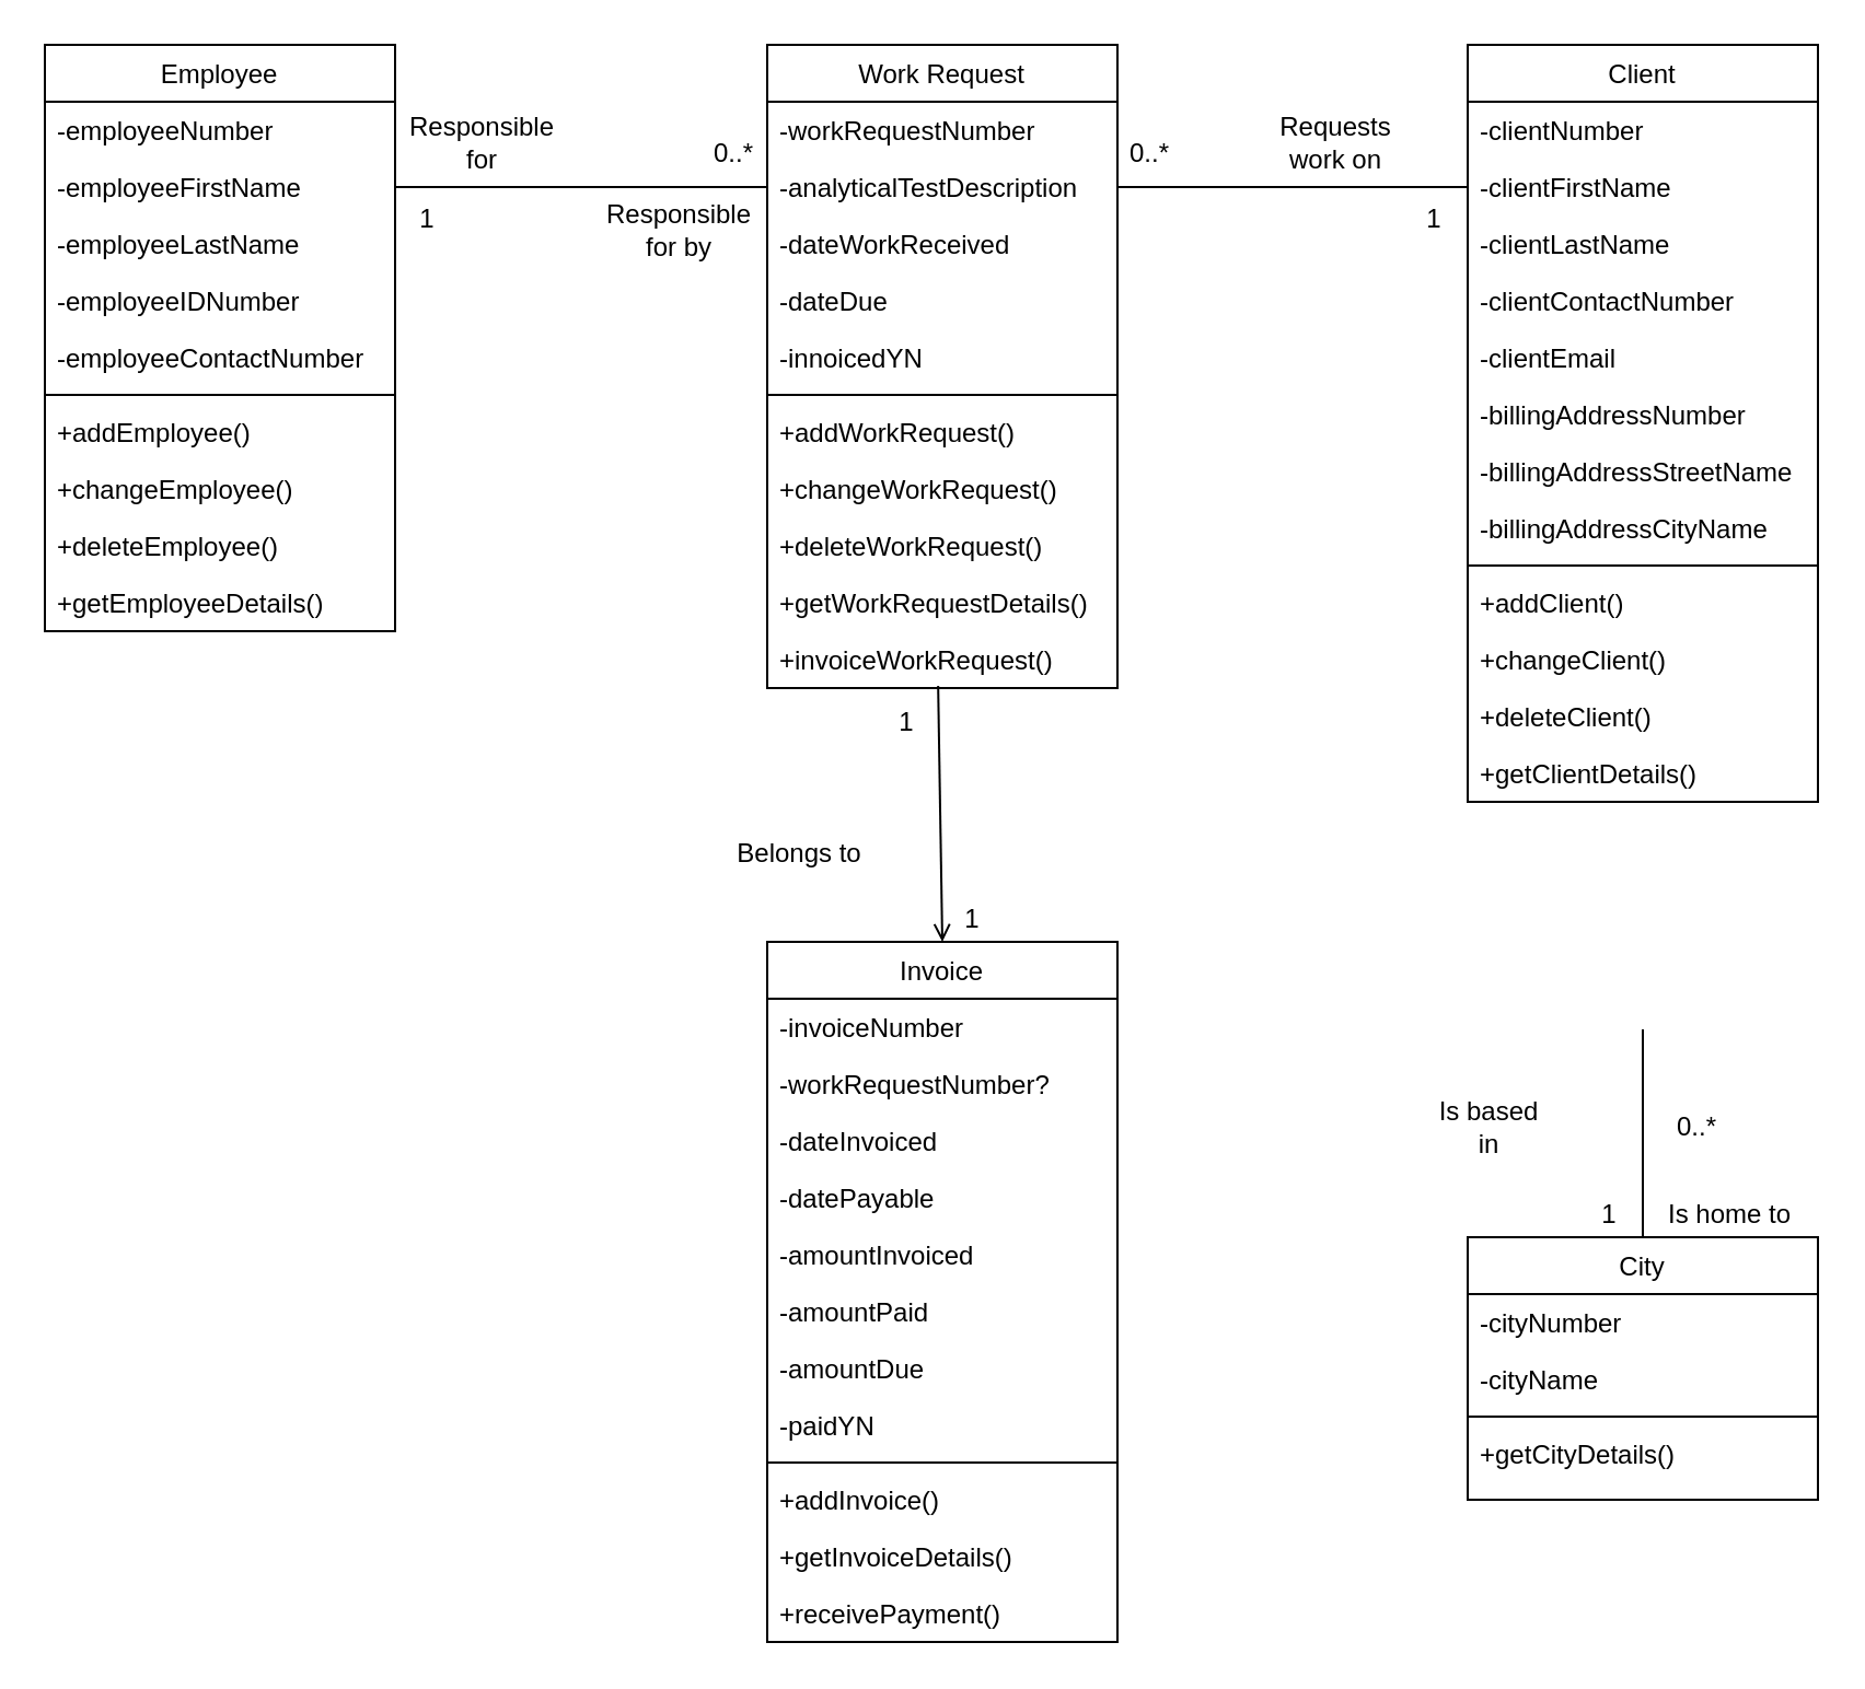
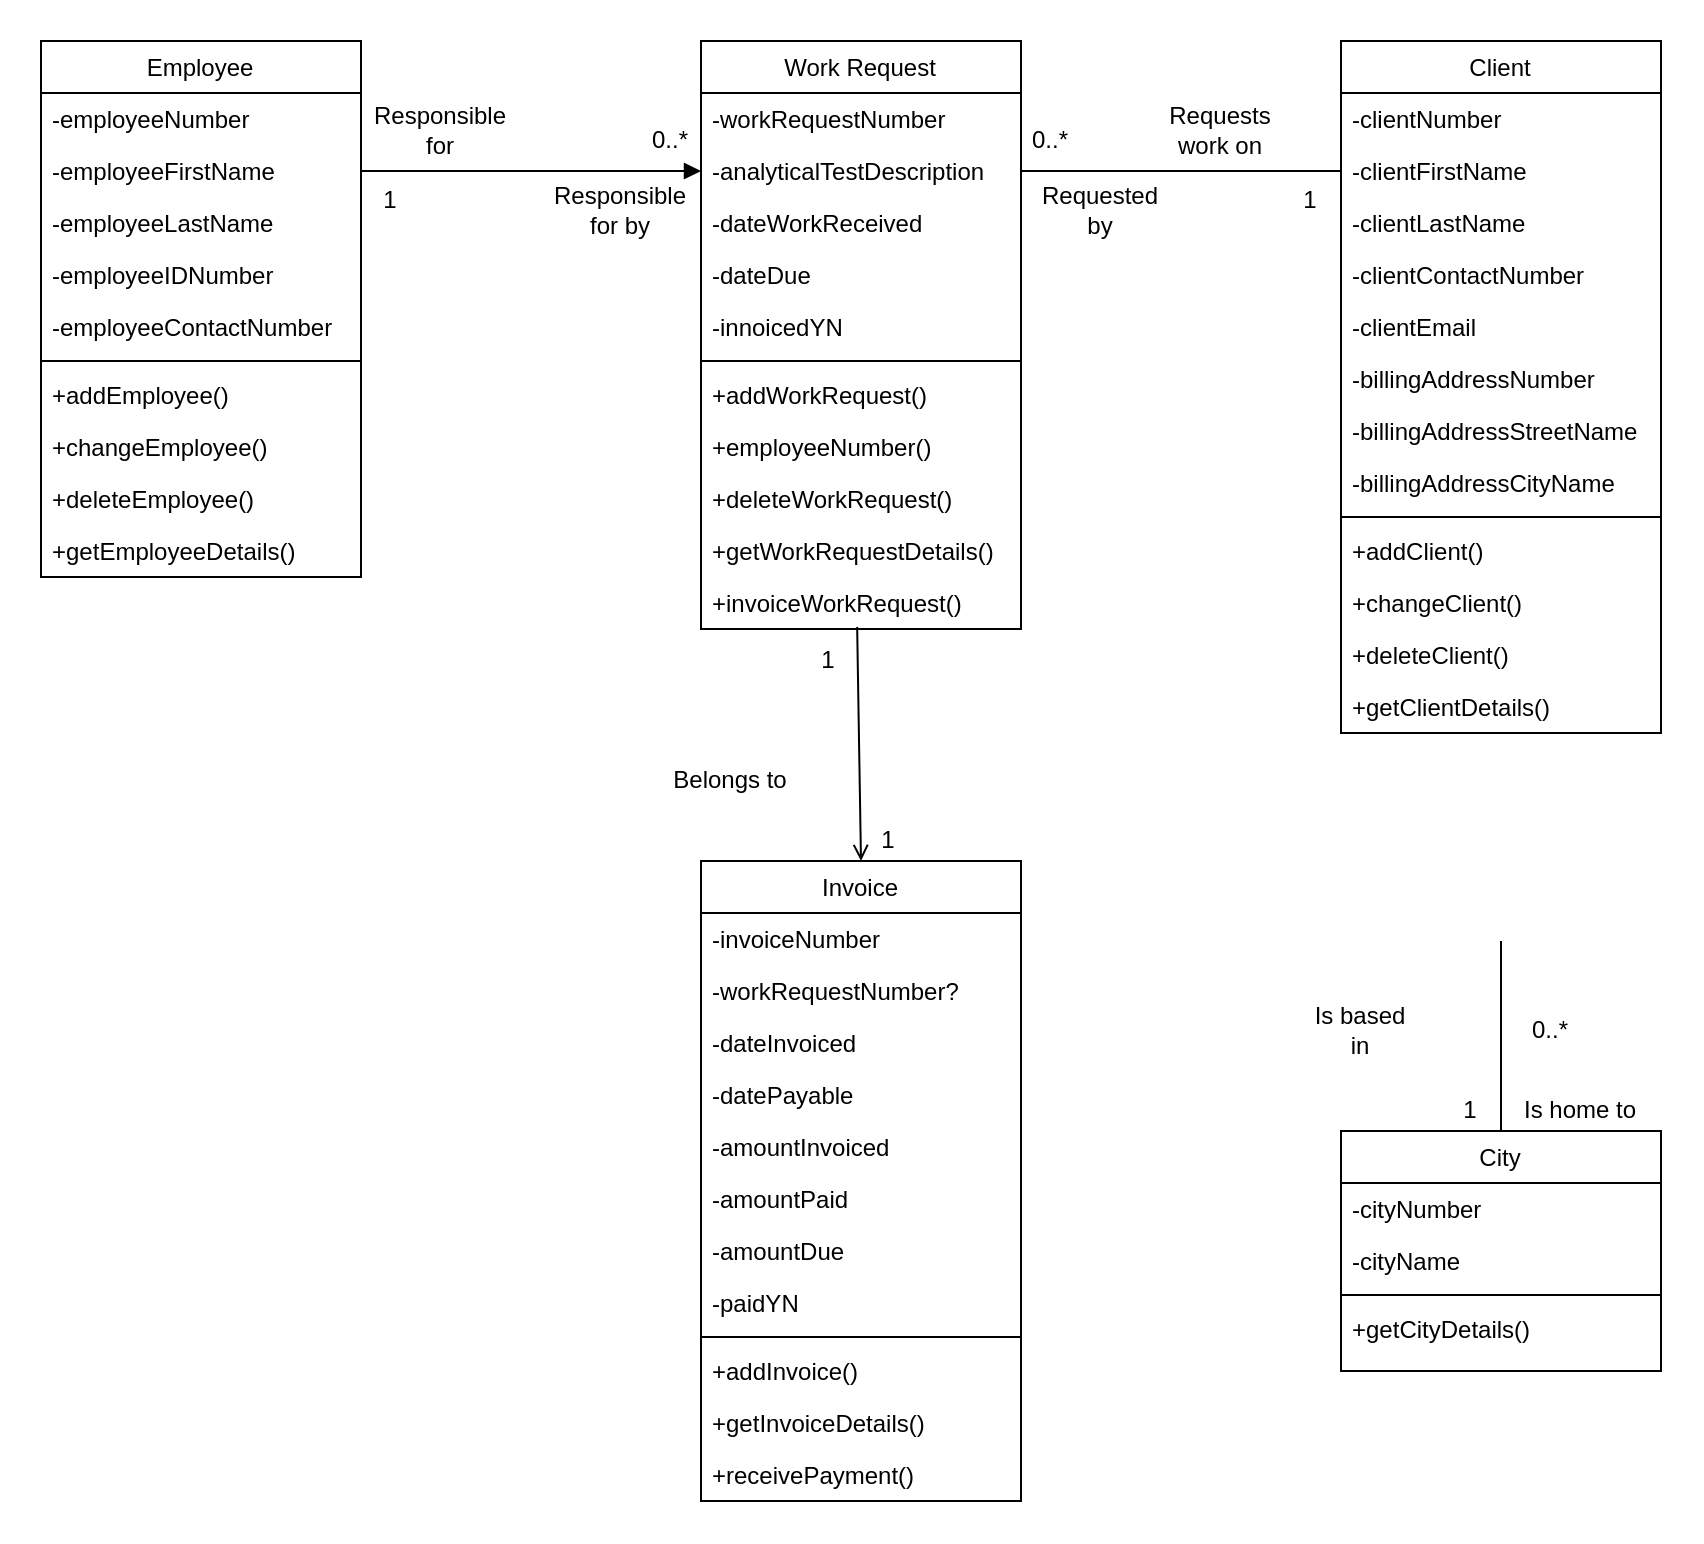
- <mxCell id="57" value="" style="endArrow=none;html=1;rounded=0;exitX=1;exitY=0.5;exitDx=0;exitDy=0;entryX=0;entryY=0.5;entryDx=0;entryDy=0;" parent="1" source="16" target="4" edge="1"><mxGeometry width="50" height="50" relative="1" as="geometry"><mxPoint x="520" y="360" as="sourcePoint" /><mxPoint x="570" y="310" as="targetPoint" /></mxGeometry></mxCell>
+ <mxCell id="57" value="" style="endArrow=block;html=1;rounded=0;exitX=1;exitY=0.5;exitDx=0;exitDy=0;entryX=0;entryY=0.5;entryDx=0;entryDy=0;" parent="1" source="16" target="4" edge="1"><mxGeometry width="50" height="50" relative="1" as="geometry"><mxPoint x="520" y="360" as="sourcePoint" /><mxPoint x="570" y="310" as="targetPoint" /></mxGeometry></mxCell>
+ <mxCell id="67" value="Requested by" style="text;html=1;strokeColor=none;fillColor=none;align=center;verticalAlign=middle;whiteSpace=wrap;rounded=0;" parent="1" vertex="1"><mxGeometry x="520" y="90" width="60" height="30" as="geometry" /></mxCell>
- <mxCell id="10" value="+changeWorkRequest()" style="text;align=left;verticalAlign=top;spacingLeft=4;spacingRight=4;overflow=hidden;rotatable=0;points=[[0,0.5],[1,0.5]];portConstraint=eastwest;" parent="2" vertex="1"><mxGeometry y="190" width="160" height="26" as="geometry" /></mxCell>
+ <mxCell id="10" value="+employeeNumber()" style="text;align=left;verticalAlign=top;spacingLeft=4;spacingRight=4;overflow=hidden;rotatable=0;points=[[0,0.5],[1,0.5]];portConstraint=eastwest;" parent="2" vertex="1"><mxGeometry y="190" width="160" height="26" as="geometry" /></mxCell>
